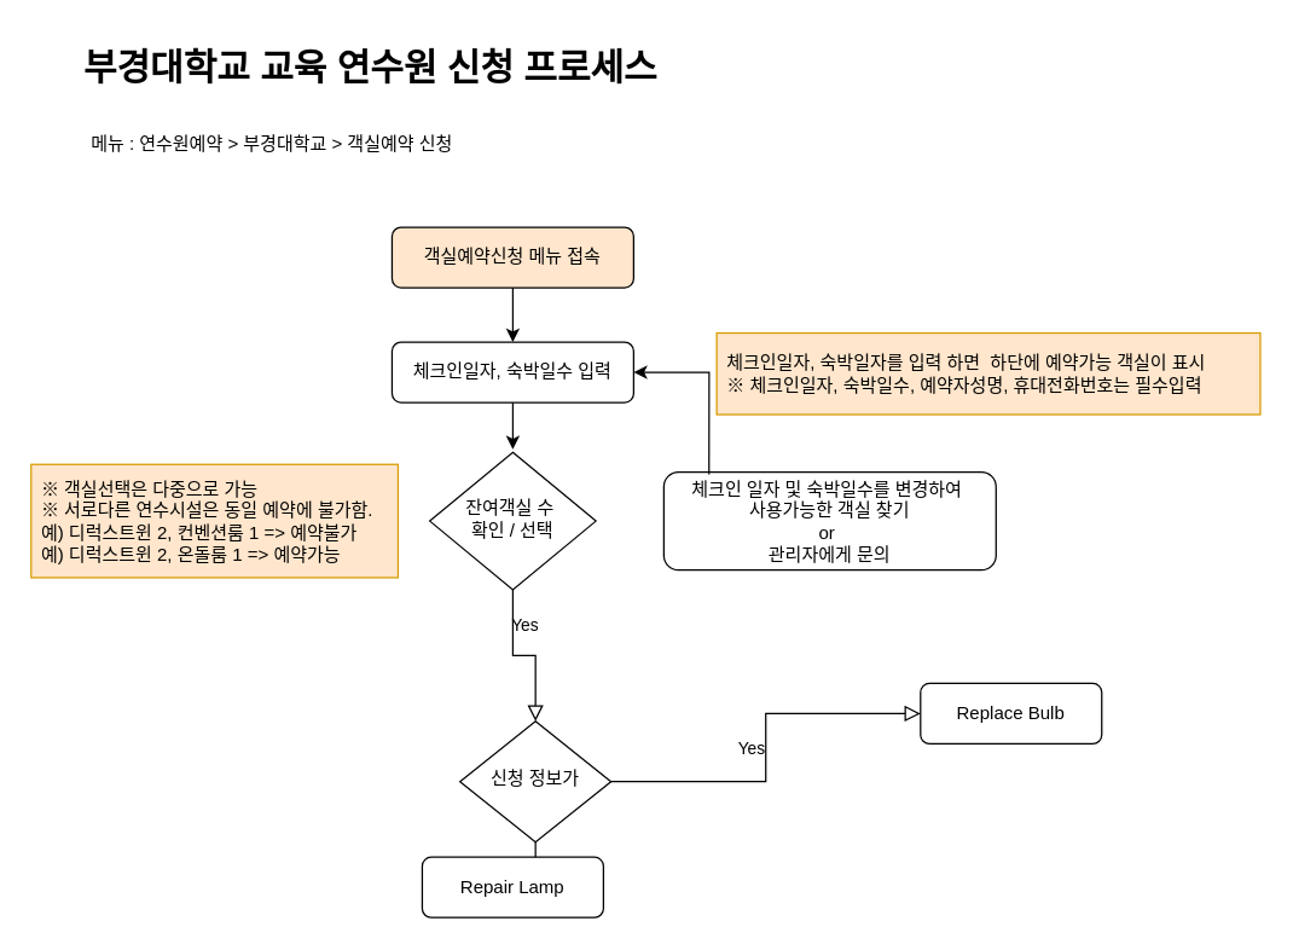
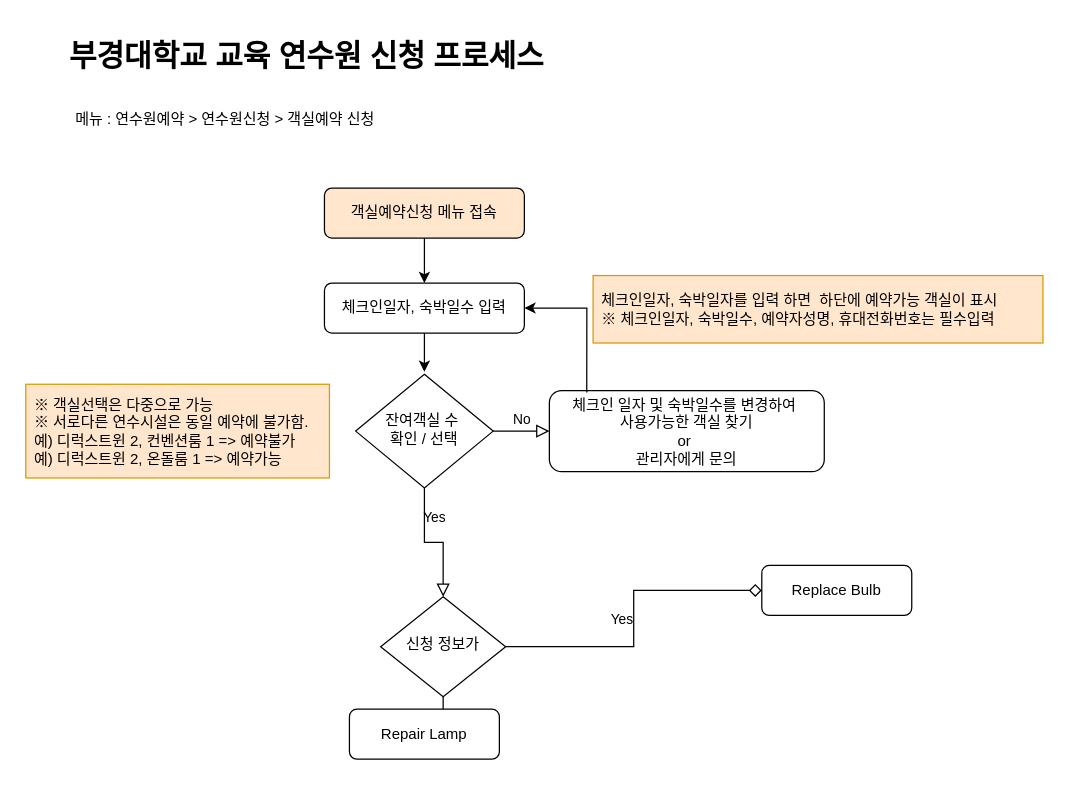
- <mxCell id="13" value="메뉴 : 연수원예약 &amp;gt; 부경대학교 &amp;gt; 객실예약 신청" style="text;html=1;strokeColor=none;fillColor=none;align=left;verticalAlign=middle;whiteSpace=wrap;rounded=0;spacingLeft=5;" vertex="1" parent="1"><mxGeometry x="53" y="80" width="310" height="30" as="geometry" /></mxCell>
+ <mxCell id="13" value="메뉴 : 연수원예약 &amp;gt; 연수원신청 &amp;gt; 객실예약 신청" style="text;html=1;strokeColor=none;fillColor=none;align=left;verticalAlign=middle;whiteSpace=wrap;rounded=0;spacingLeft=5;" vertex="1" parent="1"><mxGeometry x="53" y="80" width="310" height="30" as="geometry" /></mxCell>
+ <mxCell id="4" value="No" style="edgeStyle=orthogonalEdgeStyle;rounded=0;html=1;jettySize=auto;orthogonalLoop=1;fontSize=11;endArrow=block;endFill=0;endSize=8;strokeWidth=1;shadow=0;labelBackgroundColor=none;entryX=0;entryY=0.5;entryDx=0;entryDy=0;" parent="1" source="5" target="6" edge="1"><mxGeometry y="10" relative="1" as="geometry"><mxPoint as="offset" /></mxGeometry></mxCell>
- <mxCell id="8" value="Yes" style="edgeStyle=orthogonalEdgeStyle;rounded=0;html=1;jettySize=auto;orthogonalLoop=1;fontSize=11;endArrow=block;endFill=0;endSize=8;strokeWidth=1;shadow=0;labelBackgroundColor=none;" parent="1" source="9" target="11" edge="1"><mxGeometry y="10" relative="1" as="geometry"><mxPoint as="offset" /></mxGeometry></mxCell>
+ <mxCell id="8" value="Yes" style="edgeStyle=orthogonalEdgeStyle;rounded=0;html=1;jettySize=auto;orthogonalLoop=1;fontSize=11;endArrow=diamond;endFill=0;endSize=8;strokeWidth=1;shadow=0;labelBackgroundColor=none;" parent="1" source="9" target="11" edge="1"><mxGeometry y="10" relative="1" as="geometry"><mxPoint as="offset" /></mxGeometry></mxCell>
